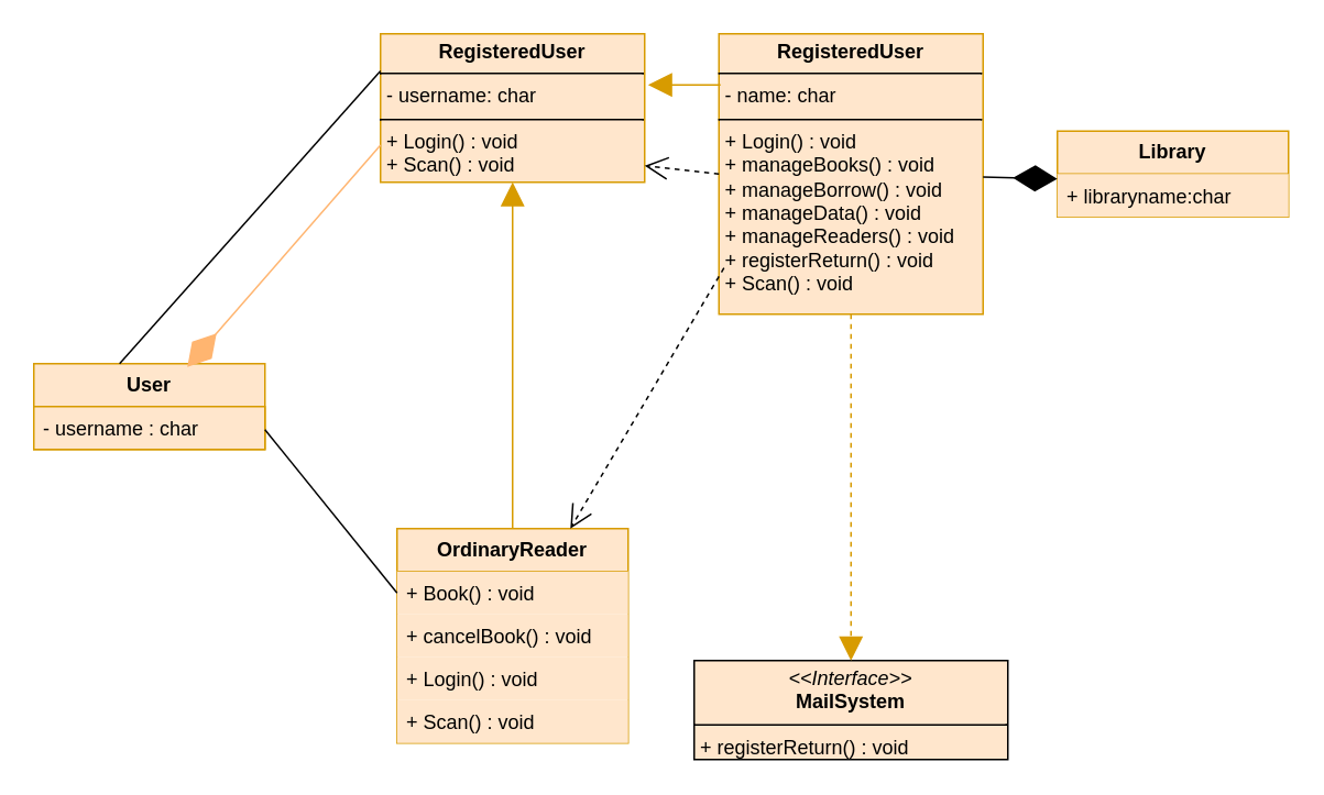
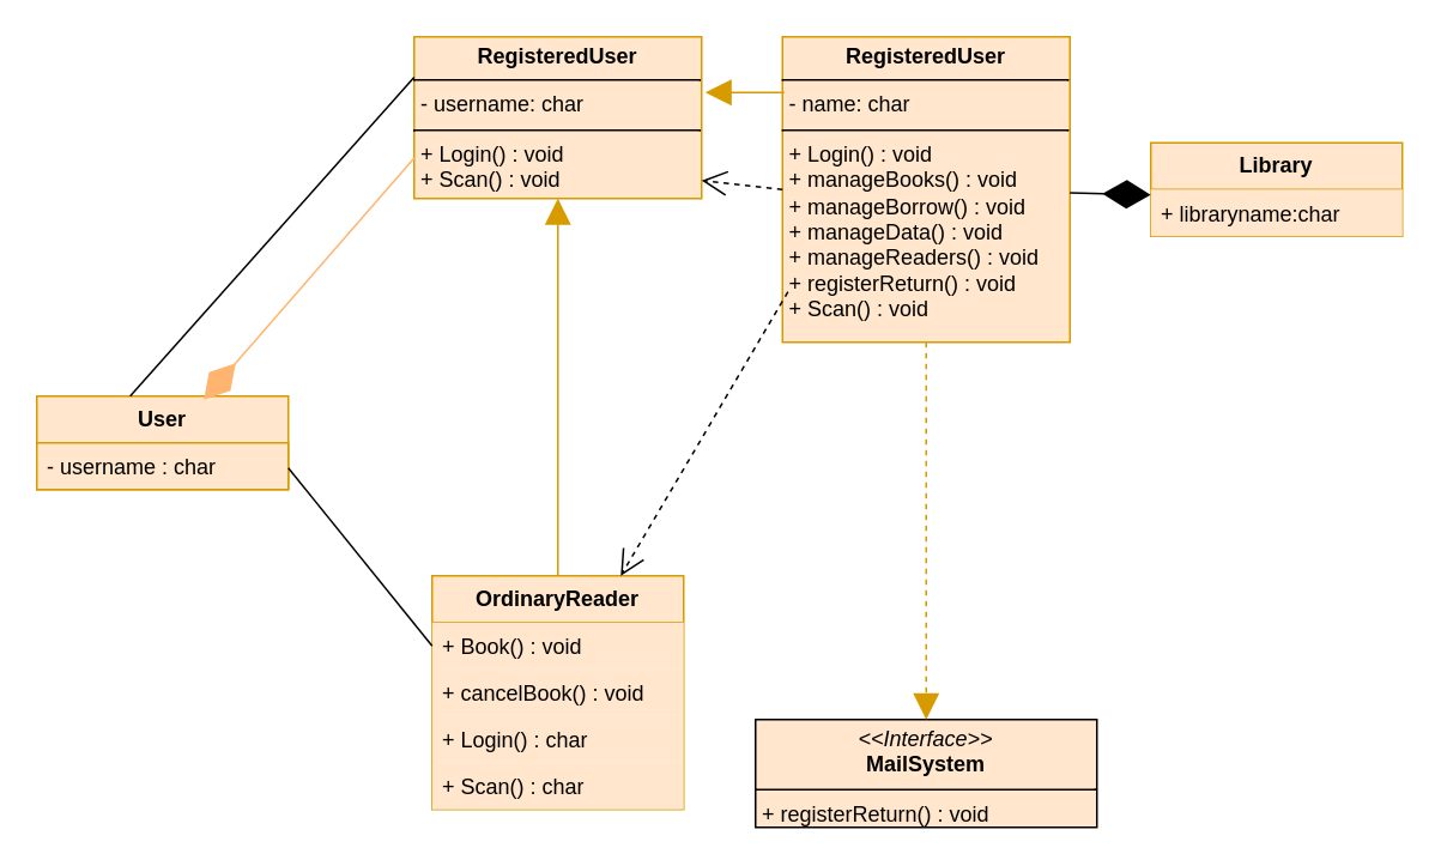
- <mxCell id="10" value="+ Login() : void" style="text;strokeColor=none;fillColor=#ffe6cc;align=left;verticalAlign=top;spacingLeft=4;spacingRight=4;overflow=hidden;rotatable=0;points=[[0,0.5],[1,0.5]];portConstraint=eastwest;whiteSpace=wrap;html=1;" vertex="1" parent="7"><mxGeometry y="78" width="140" height="26" as="geometry" /></mxCell>
+ <mxCell id="10" value="+ Login() : char" style="text;strokeColor=none;fillColor=#ffe6cc;align=left;verticalAlign=top;spacingLeft=4;spacingRight=4;overflow=hidden;rotatable=0;points=[[0,0.5],[1,0.5]];portConstraint=eastwest;whiteSpace=wrap;html=1;" vertex="1" parent="7"><mxGeometry y="78" width="140" height="26" as="geometry" /></mxCell>
- <mxCell id="11" value="+ Scan() : void" style="text;strokeColor=none;fillColor=#ffe6cc;align=left;verticalAlign=top;spacingLeft=4;spacingRight=4;overflow=hidden;rotatable=0;points=[[0,0.5],[1,0.5]];portConstraint=eastwest;whiteSpace=wrap;html=1;" vertex="1" parent="7"><mxGeometry y="104" width="140" height="26" as="geometry" /></mxCell>
+ <mxCell id="11" value="+ Scan() : char" style="text;strokeColor=none;fillColor=#ffe6cc;align=left;verticalAlign=top;spacingLeft=4;spacingRight=4;overflow=hidden;rotatable=0;points=[[0,0.5],[1,0.5]];portConstraint=eastwest;whiteSpace=wrap;html=1;" vertex="1" parent="7"><mxGeometry y="104" width="140" height="26" as="geometry" /></mxCell>
